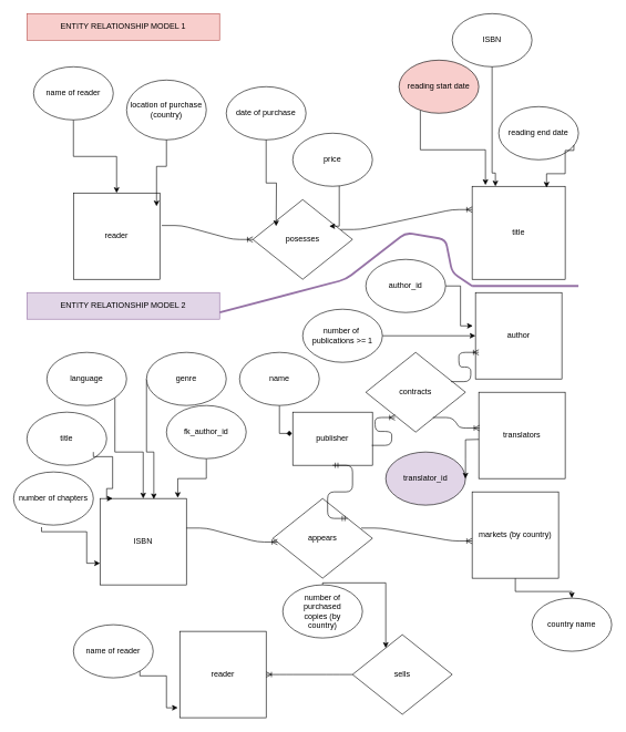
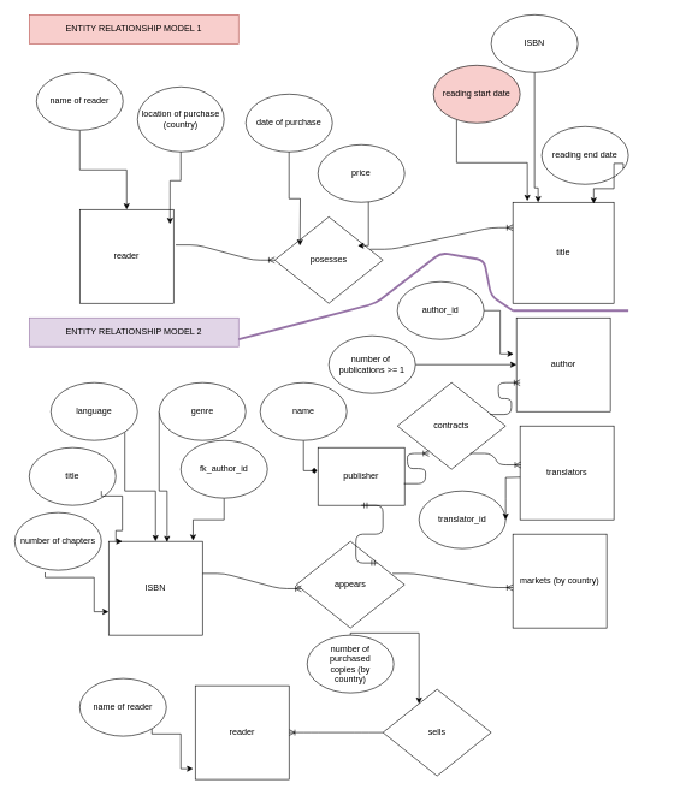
- <mxCell id="11" value="reading end date" style="ellipse;whiteSpace=wrap;html=1;" parent="1" vertex="1"><mxGeometry x="750" y="160" width="120" height="80" as="geometry" /></mxCell>
+ <mxCell id="11" value="reading end date" style="ellipse;whiteSpace=wrap;html=1;" parent="1" vertex="1"><mxGeometry x="750" y="175" width="120" height="80" as="geometry" /></mxCell>
- <mxCell id="53" value="translator_id" style="ellipse;whiteSpace=wrap;html=1;fillColor=#e1d5e7;" parent="1" vertex="1"><mxGeometry x="580" y="680" width="120" height="80" as="geometry" /></mxCell>
+ <mxCell id="53" value="translator_id" style="ellipse;whiteSpace=wrap;html=1;" parent="1" vertex="1"><mxGeometry x="580" y="680" width="120" height="80" as="geometry" /></mxCell>
- <mxCell id="30" style="edgeStyle=orthogonalEdgeStyle;rounded=0;orthogonalLoop=1;jettySize=auto;html=1;" parent="1" source="31" target="60" edge="1"><mxGeometry relative="1" as="geometry" /></mxCell>
- <mxCell id="60" value="country name" style="ellipse;whiteSpace=wrap;html=1;" parent="1" vertex="1"><mxGeometry x="800" y="900" width="120" height="80" as="geometry" /></mxCell>
